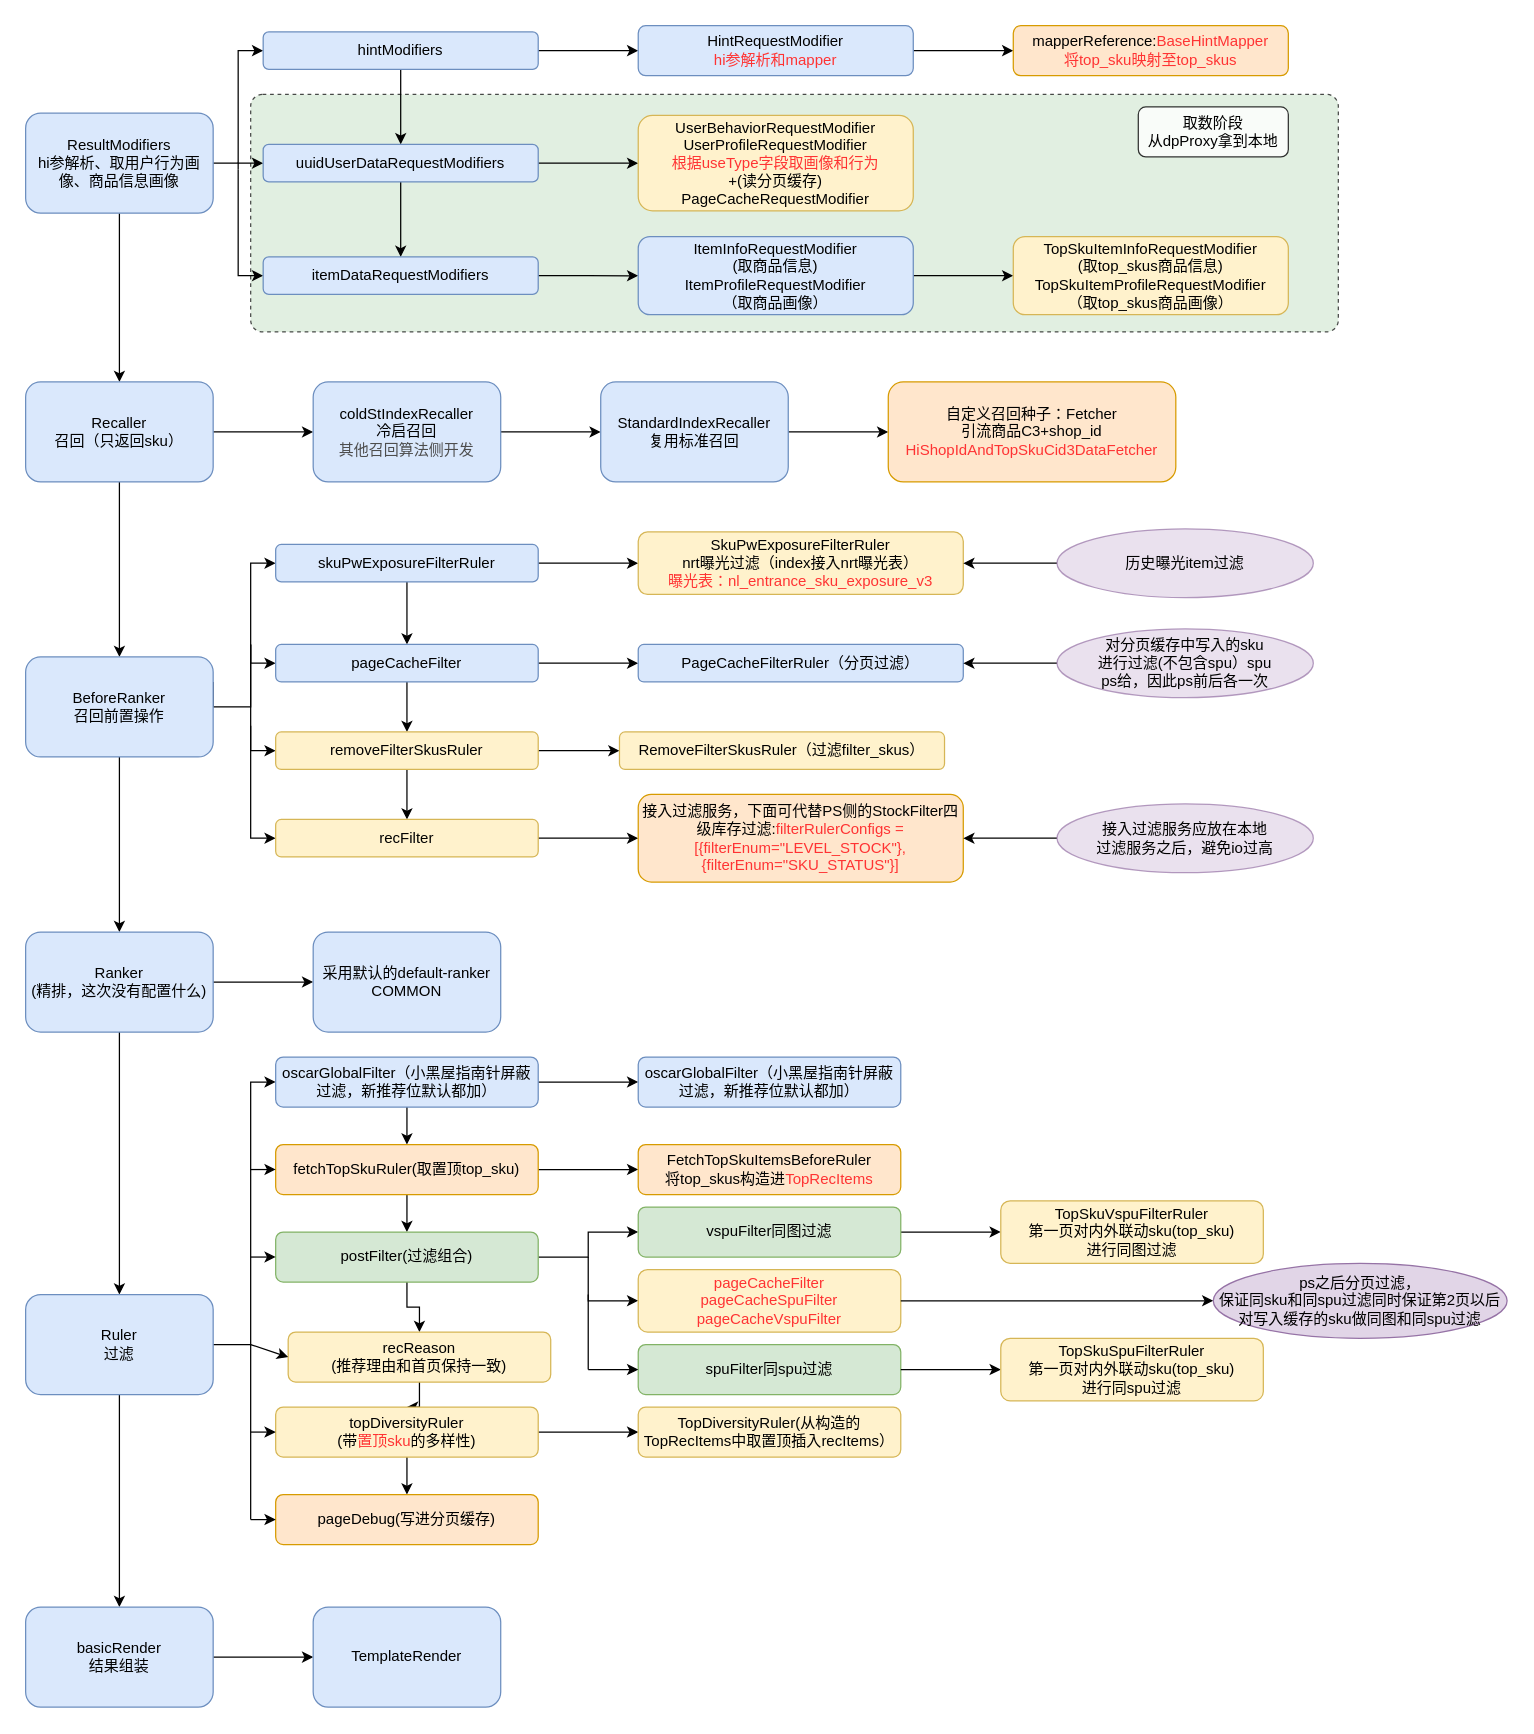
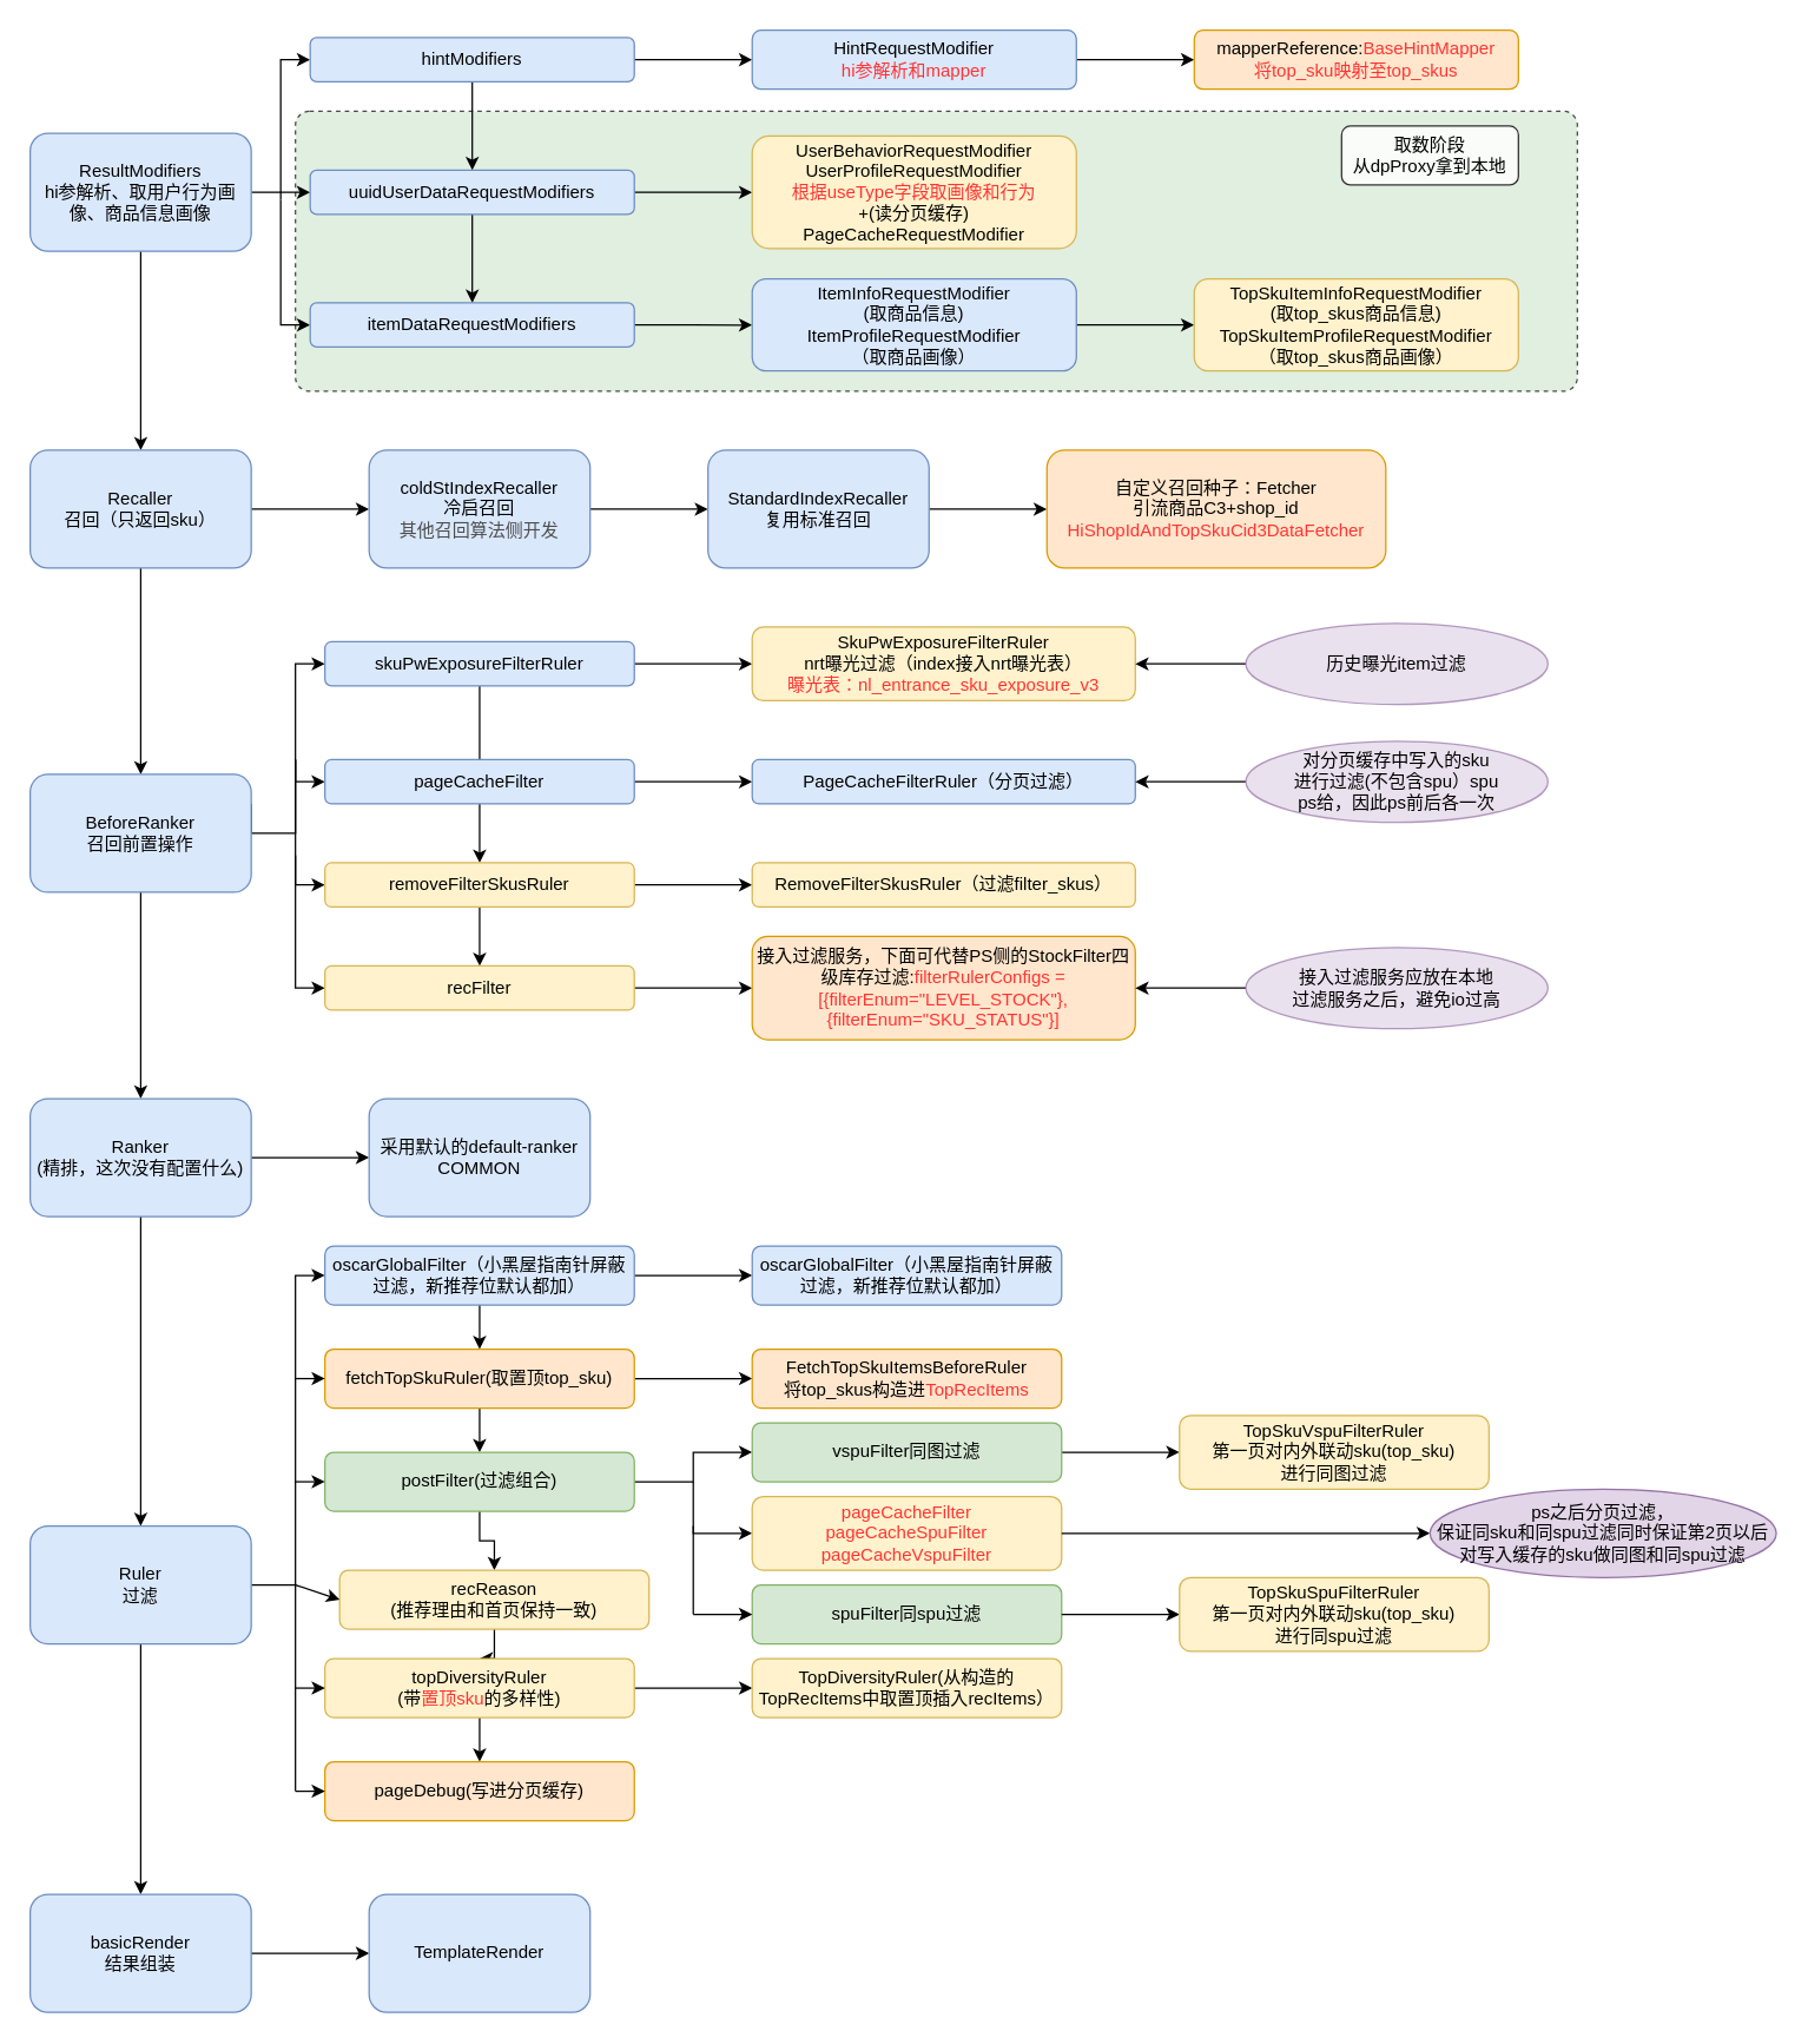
- <mxCell id="35" value="" style="edgeStyle=orthogonalEdgeStyle;rounded=0;orthogonalLoop=1;jettySize=auto;html=1;entryX=0.5;entryY=1;entryDx=0;entryDy=0;" edge="1" parent="1" source="37" target="41"><mxGeometry relative="1" as="geometry" /></mxCell>
+ <mxCell id="35" value="" style="edgeStyle=orthogonalEdgeStyle;rounded=0;orthogonalLoop=1;jettySize=auto;html=1;entryX=0.5;entryY=1;entryDx=0;entryDy=0;endArrow=none;" edge="1" parent="1" source="37" target="41"><mxGeometry relative="1" as="geometry" /></mxCell>
- <mxCell id="55" value="RemoveFilterSkusRuler（过滤filter_skus）" style="rounded=1;whiteSpace=wrap;html=1;direction=west;fillColor=#fff2cc;strokeColor=#d6b656;" vertex="1" parent="1"><mxGeometry x="495" y="585" width="260" height="30" as="geometry" /></mxCell>
+ <mxCell id="55" value="RemoveFilterSkusRuler（过滤filter_skus）" style="rounded=1;whiteSpace=wrap;html=1;direction=west;fillColor=#fff2cc;strokeColor=#d6b656;" vertex="1" parent="1"><mxGeometry x="510" y="585" width="260" height="30" as="geometry" /></mxCell>
